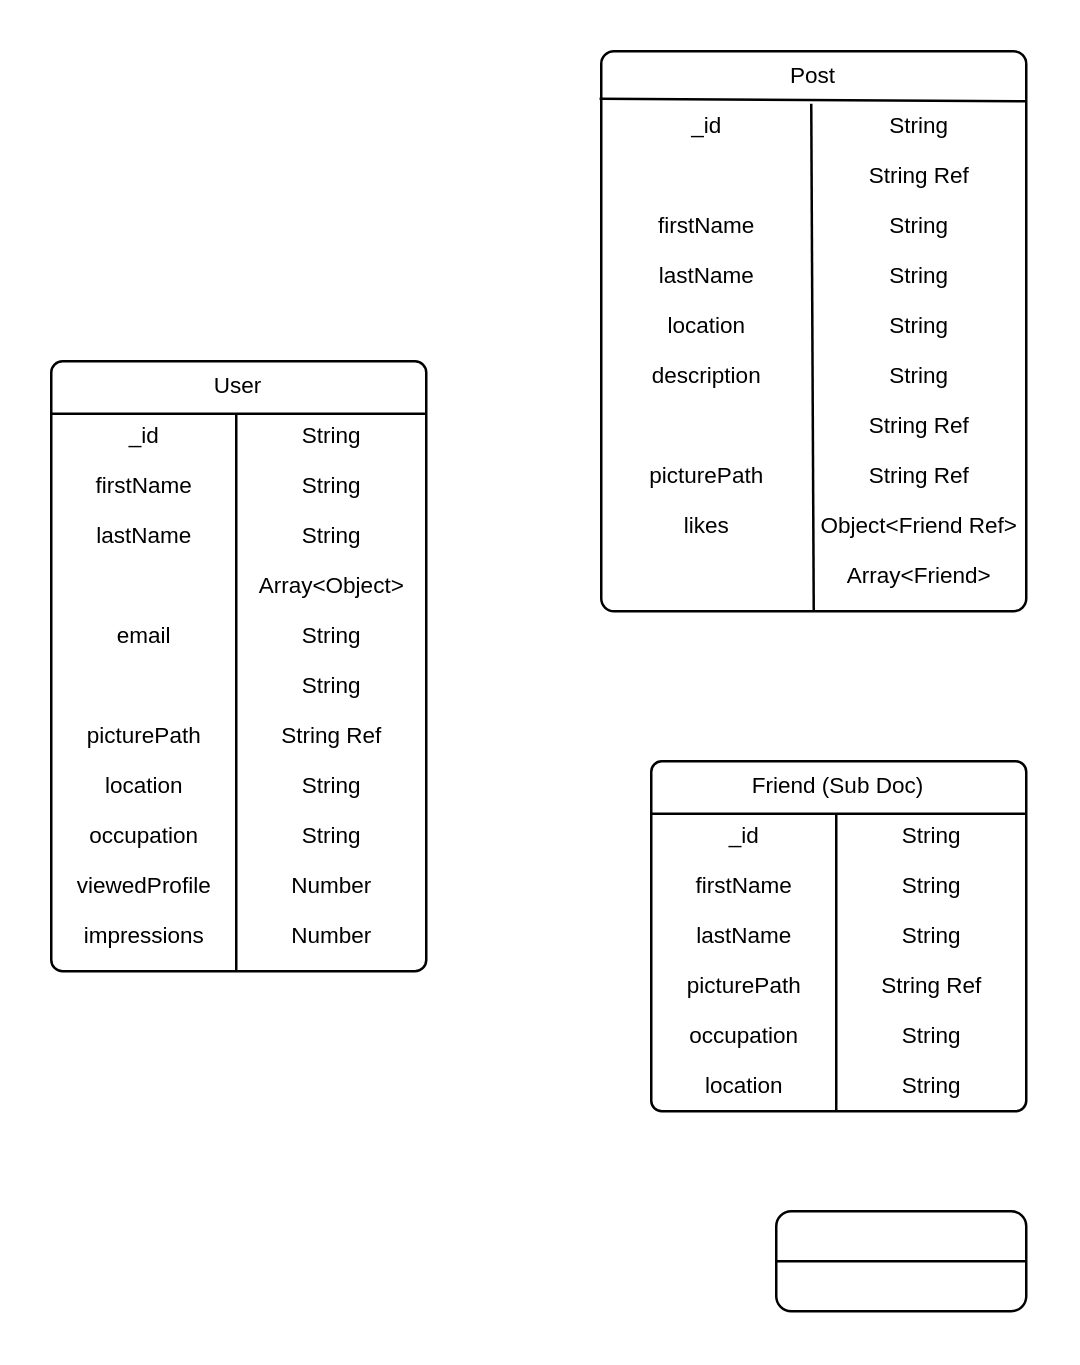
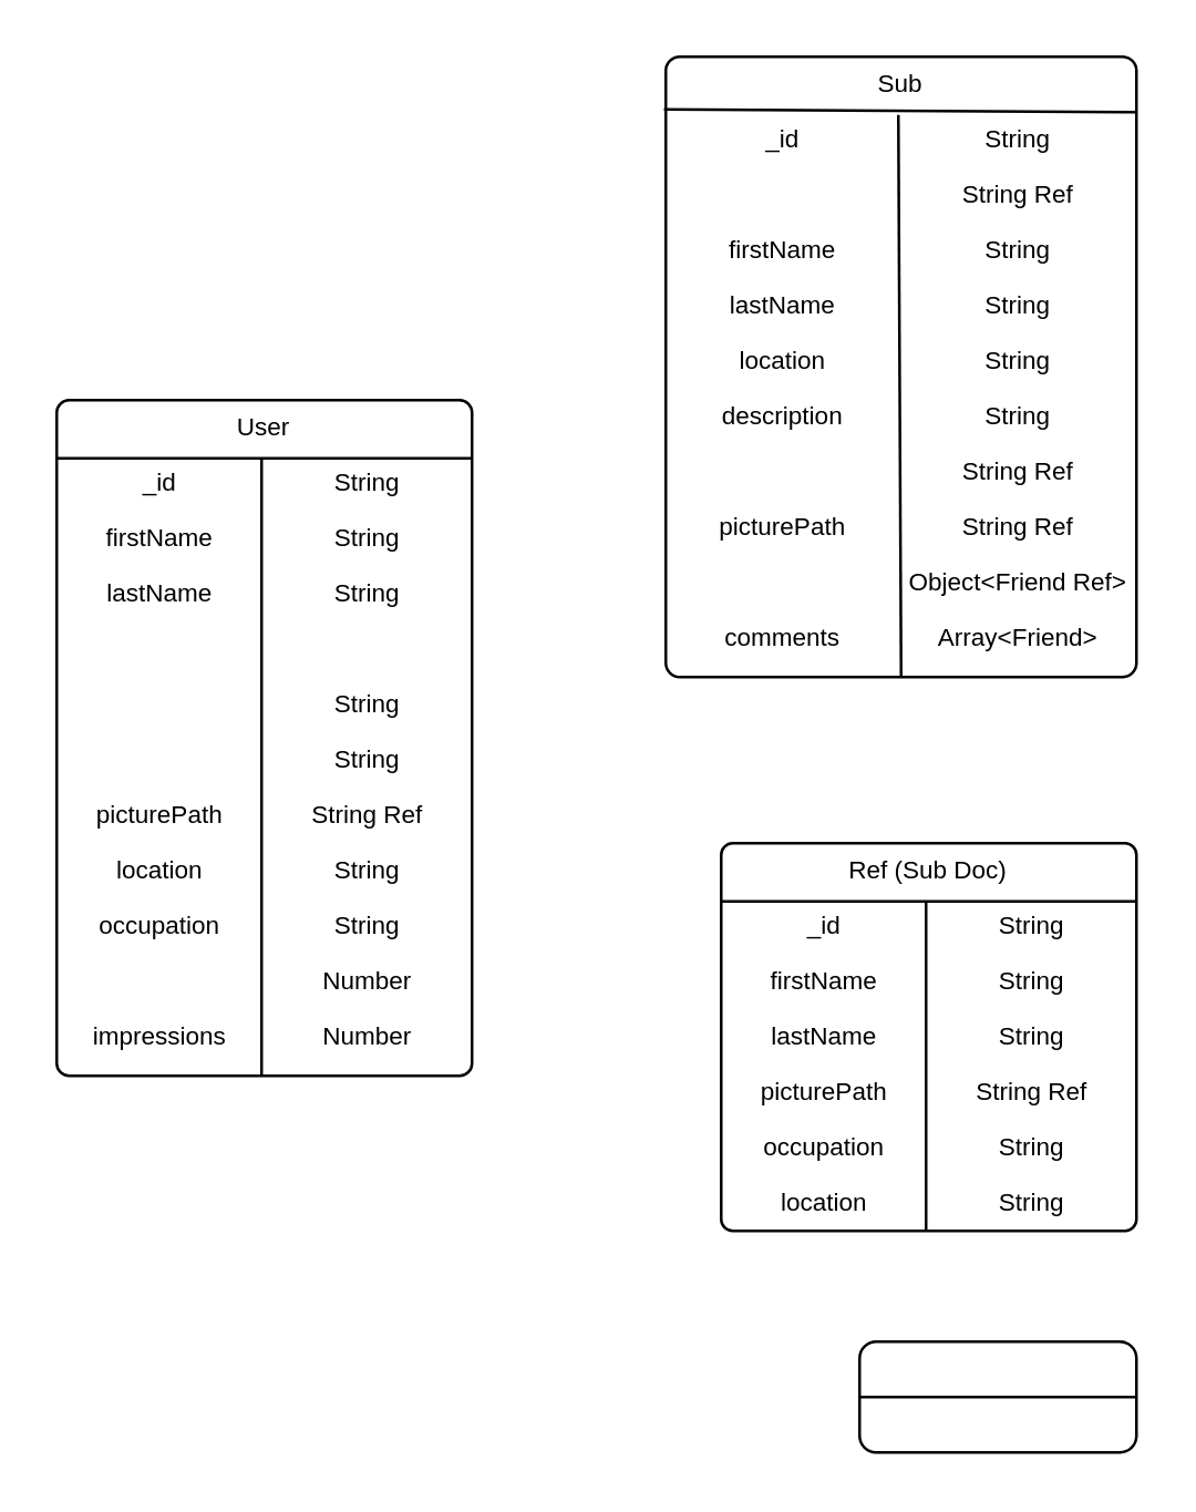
- <mxCell id="45" value="Post" style="text;html=1;strokeColor=none;fillColor=none;align=center;verticalAlign=middle;whiteSpace=wrap;rounded=0;fontSize=9;" vertex="1" parent="1"><mxGeometry x="240" y="20" width="170" height="20" as="geometry" /></mxCell>
+ <mxCell id="45" value="Sub" style="text;html=1;strokeColor=none;fillColor=none;align=center;verticalAlign=middle;whiteSpace=wrap;rounded=0;fontSize=9;" vertex="1" parent="1"><mxGeometry x="240" y="20" width="170" height="20" as="geometry" /></mxCell>
- <mxCell id="58" value="likes" style="text;html=1;strokeColor=none;fillColor=none;align=center;verticalAlign=middle;whiteSpace=wrap;rounded=0;fontSize=9;" vertex="1" parent="1"><mxGeometry x="240" y="200" width="85" height="20" as="geometry" /></mxCell>
+ <mxCell id="62" value="comments" style="text;html=1;strokeColor=none;fillColor=none;align=center;verticalAlign=middle;whiteSpace=wrap;rounded=0;fontSize=9;" vertex="1" parent="1"><mxGeometry x="240" y="220" width="85" height="20" as="geometry" /></mxCell>
- <mxCell id="12" value="Array&amp;lt;Object&amp;gt;" style="text;html=1;strokeColor=none;fillColor=none;align=center;verticalAlign=middle;whiteSpace=wrap;rounded=0;fontSize=9;" vertex="1" parent="1"><mxGeometry x="95" y="224" width="75" height="20" as="geometry" /></mxCell>
- <mxCell id="13" value="email" style="text;html=1;strokeColor=none;fillColor=none;align=center;verticalAlign=middle;whiteSpace=wrap;rounded=0;fontSize=9;" vertex="1" parent="1"><mxGeometry x="20" y="244" width="75" height="20" as="geometry" /></mxCell>
- <mxCell id="29" value="Friend (Sub Doc)" style="text;html=1;strokeColor=none;fillColor=none;align=center;verticalAlign=middle;whiteSpace=wrap;rounded=0;fontSize=9;" vertex="1" parent="1"><mxGeometry x="260" y="304" width="150" height="20" as="geometry" /></mxCell>
+ <mxCell id="29" value="Ref (Sub Doc)" style="text;html=1;strokeColor=none;fillColor=none;align=center;verticalAlign=middle;whiteSpace=wrap;rounded=0;fontSize=9;" vertex="1" parent="1"><mxGeometry x="260" y="304" width="150" height="20" as="geometry" /></mxCell>
- <mxCell id="22" value="viewedProfile" style="text;html=1;strokeColor=none;fillColor=none;align=center;verticalAlign=middle;whiteSpace=wrap;rounded=0;fontSize=9;" vertex="1" parent="1"><mxGeometry x="20" y="344" width="75" height="20" as="geometry" /></mxCell>
